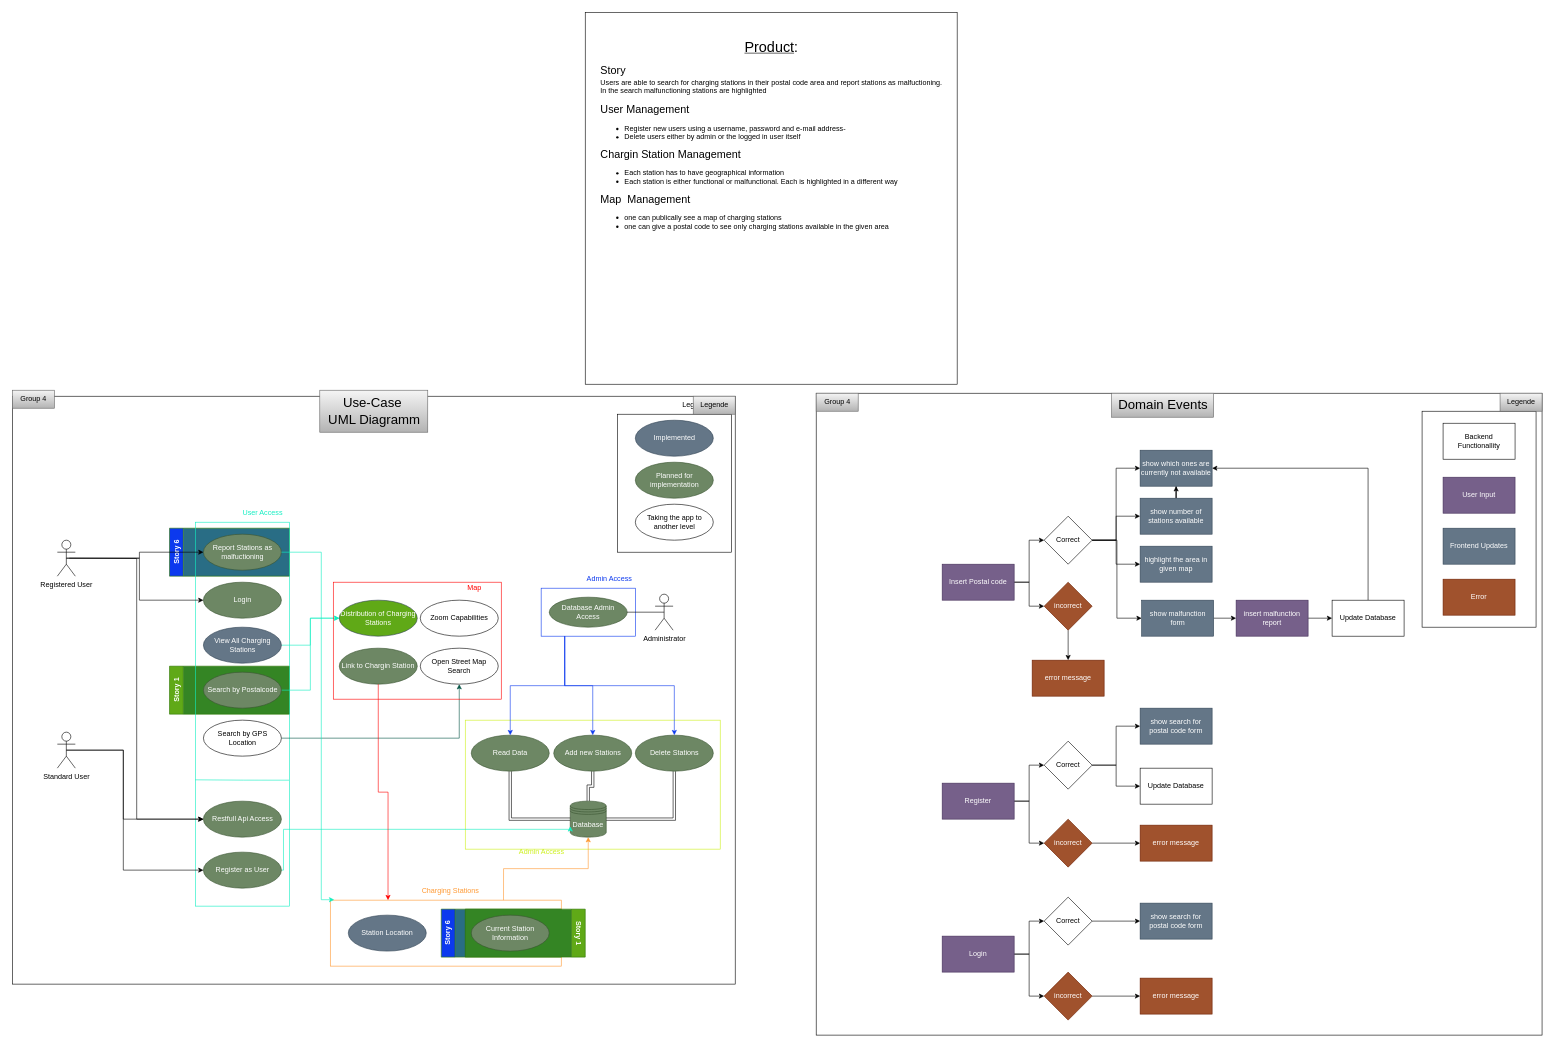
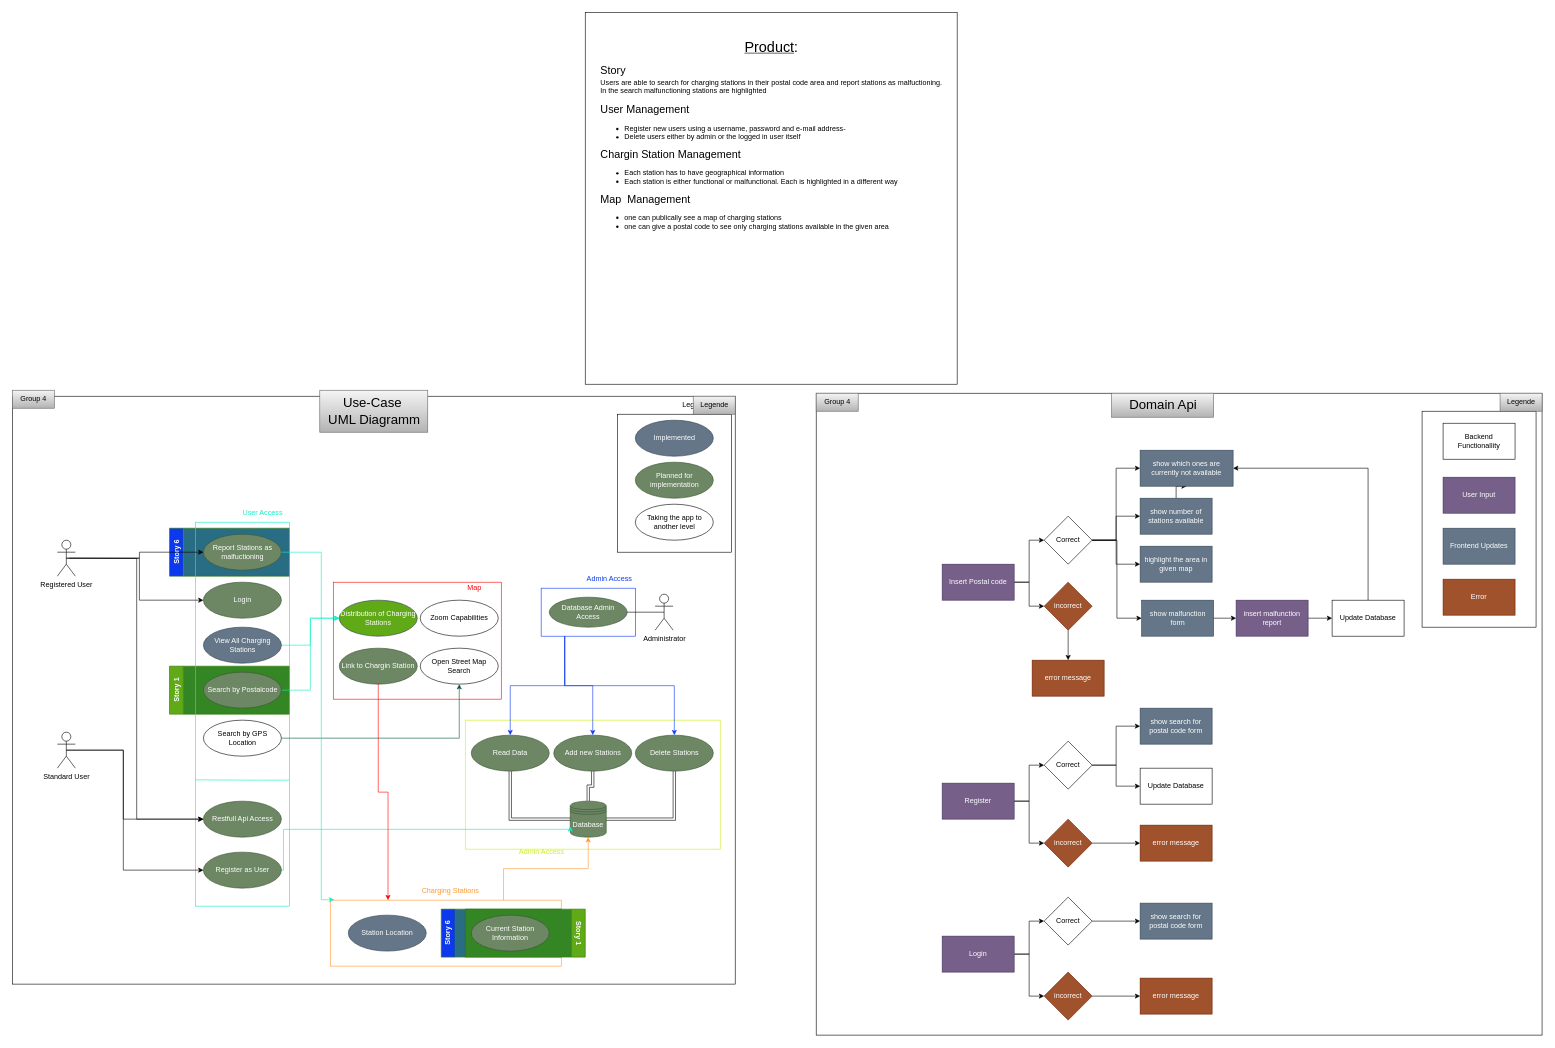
- <mxCell id="11" value="&lt;font color=&quot;#000000&quot;&gt;&lt;span style=&quot;font-size: 22px;&quot;&gt;Domain Events&lt;/span&gt;&lt;/font&gt;" style="text;html=1;align=center;verticalAlign=middle;resizable=0;points=[];autosize=1;strokeColor=#666666;fillColor=#f5f5f5;gradientColor=#b3b3b3;" vertex="1" parent="1"><mxGeometry x="1852.5" y="655" width="170" height="40" as="geometry" /></mxCell>
+ <mxCell id="11" value="&lt;font color=&quot;#000000&quot;&gt;&lt;span style=&quot;font-size: 22px;&quot;&gt;Domain Api&lt;/span&gt;&lt;/font&gt;" style="text;html=1;align=center;verticalAlign=middle;resizable=0;points=[];autosize=1;strokeColor=#666666;fillColor=#f5f5f5;gradientColor=#b3b3b3;" vertex="1" parent="1"><mxGeometry x="1852.5" y="655" width="170" height="40" as="geometry" /></mxCell>
- <mxCell id="81" value="show which ones are currently not available" style="rounded=0;whiteSpace=wrap;html=1;fillColor=#647687;fontColor=#ffffff;strokeColor=#314354;" vertex="1" parent="1"><mxGeometry x="1900" y="750" width="120" height="60" as="geometry" /></mxCell>
+ <mxCell id="81" value="show which ones are currently not available" style="rounded=0;whiteSpace=wrap;html=1;fillColor=#647687;fontColor=#ffffff;strokeColor=#314354;" vertex="1" parent="1"><mxGeometry x="1900" y="750" width="155" height="60" as="geometry" /></mxCell>
